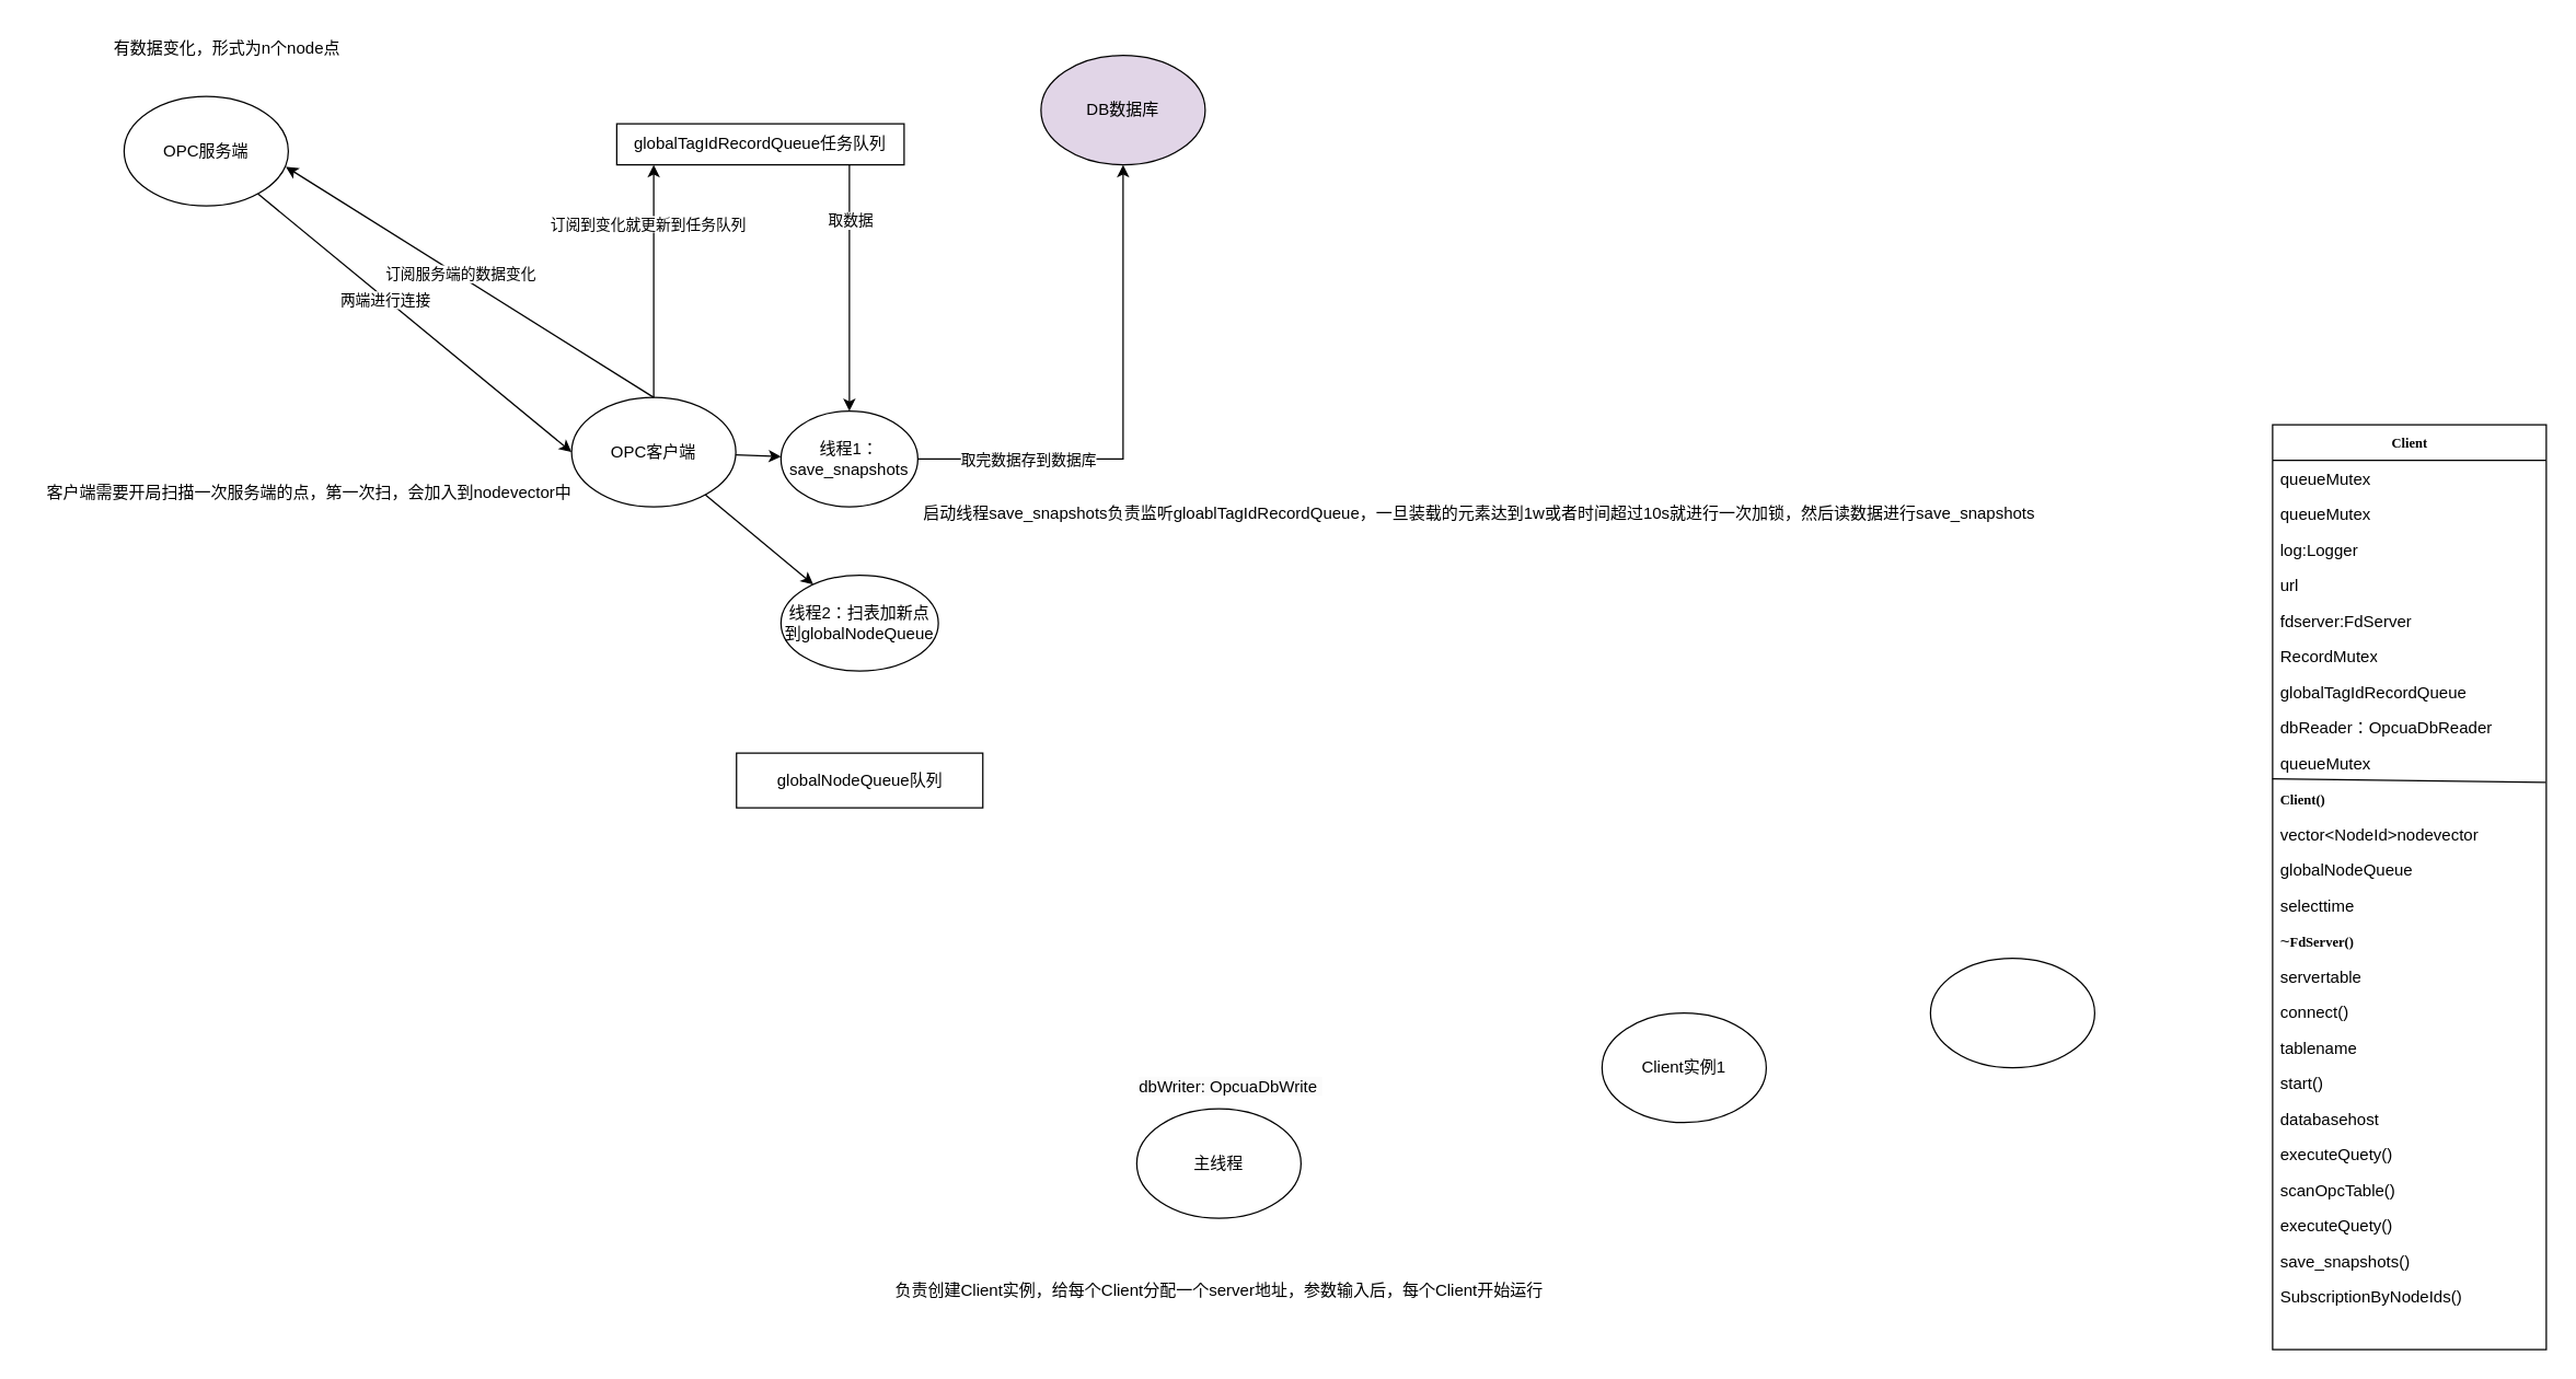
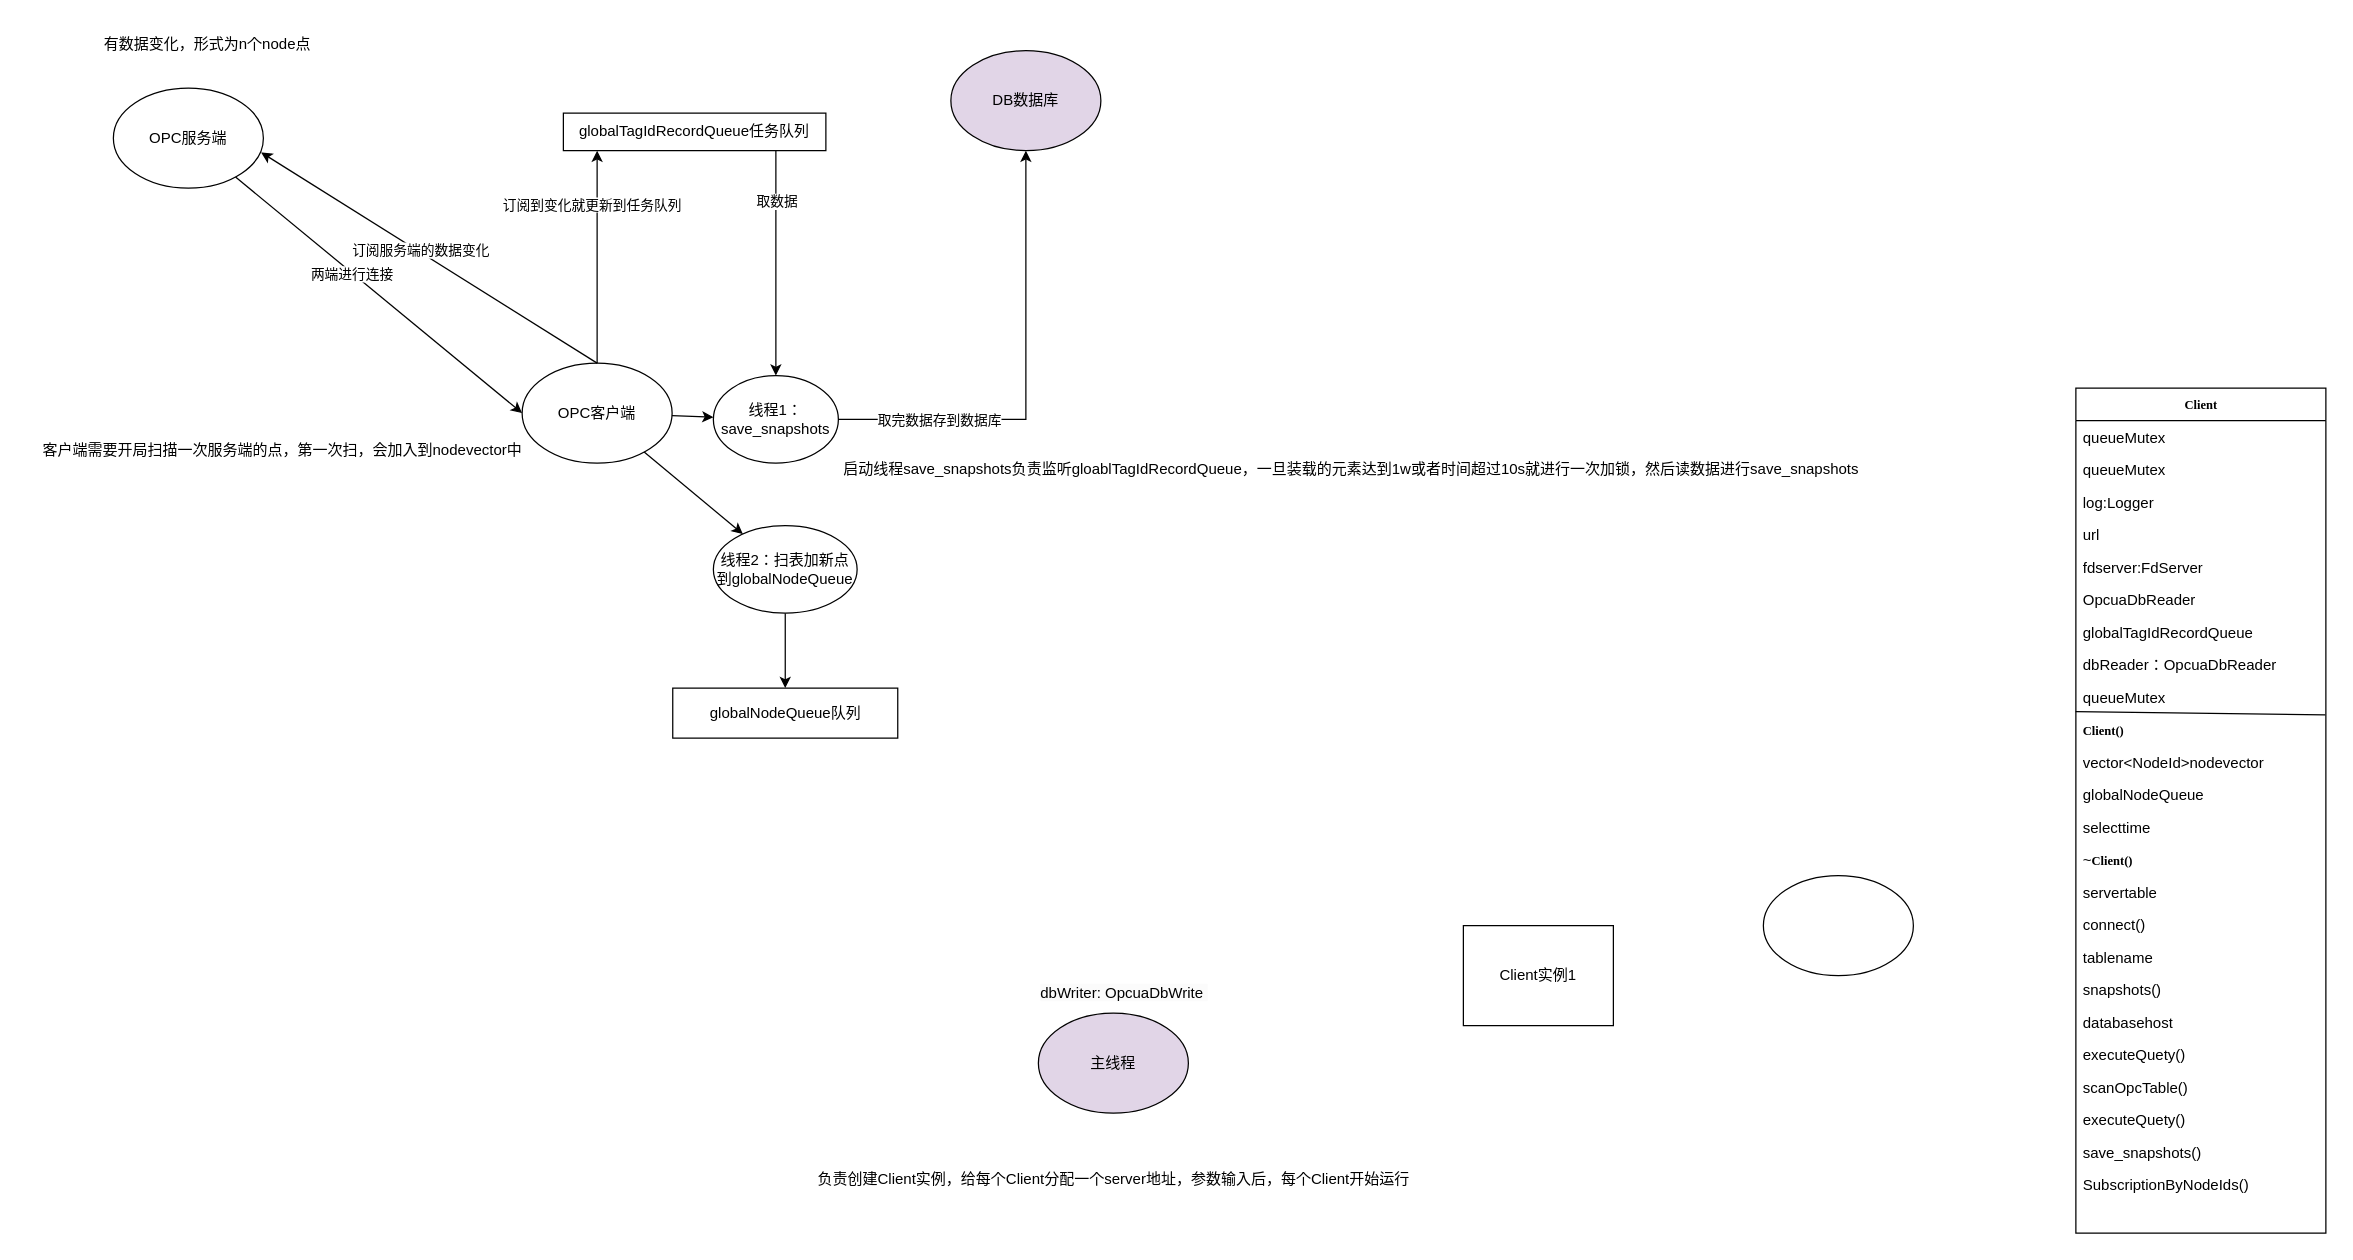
- <mxCell id="34" value="&lt;span style=&quot;text-align: center;&quot;&gt;RecordMutex&lt;/span&gt;" style="text;html=1;strokeColor=none;fillColor=none;align=left;verticalAlign=top;spacingLeft=4;spacingRight=4;whiteSpace=wrap;overflow=hidden;rotatable=0;points=[[0,0.5],[1,0.5]];portConstraint=eastwest;" vertex="1" parent="28"><mxGeometry y="156" width="200" height="26" as="geometry" /></mxCell>
+ <mxCell id="34" value="&lt;span style=&quot;text-align: center;&quot;&gt;OpcuaDbReader&lt;/span&gt;" style="text;html=1;strokeColor=none;fillColor=none;align=left;verticalAlign=top;spacingLeft=4;spacingRight=4;whiteSpace=wrap;overflow=hidden;rotatable=0;points=[[0,0.5],[1,0.5]];portConstraint=eastwest;" vertex="1" parent="28"><mxGeometry y="156" width="200" height="26" as="geometry" /></mxCell>
+ <mxCell id="14" style="edgeStyle=orthogonalEdgeStyle;rounded=0;orthogonalLoop=1;jettySize=auto;html=1;" edge="1" parent="1" source="15" target="22"><mxGeometry relative="1" as="geometry" /></mxCell>
- <mxCell id="43" value="~&lt;b style=&quot;font-family: Verdana; font-size: 10px; text-align: center; text-wrap-mode: nowrap;&quot;&gt;FdServer()&lt;/b&gt;" style="text;html=1;strokeColor=none;fillColor=none;align=left;verticalAlign=top;spacingLeft=4;spacingRight=4;whiteSpace=wrap;overflow=hidden;rotatable=0;points=[[0,0.5],[1,0.5]];portConstraint=eastwest;" vertex="1" parent="28"><mxGeometry y="364" width="200" height="26" as="geometry" /></mxCell>
+ <mxCell id="43" value="~&lt;b style=&quot;font-family: Verdana; font-size: 10px; text-align: center; text-wrap-mode: nowrap;&quot;&gt;Client()&lt;/b&gt;" style="text;html=1;strokeColor=none;fillColor=none;align=left;verticalAlign=top;spacingLeft=4;spacingRight=4;whiteSpace=wrap;overflow=hidden;rotatable=0;points=[[0,0.5],[1,0.5]];portConstraint=eastwest;" vertex="1" parent="28"><mxGeometry y="364" width="200" height="26" as="geometry" /></mxCell>
- <mxCell id="26" value="Client实例1" style="ellipse;whiteSpace=wrap;html=1;" vertex="1" parent="1"><mxGeometry x="1170" y="740" width="120" height="80" as="geometry" /></mxCell>
+ <mxCell id="26" value="Client实例1" style="whiteSpace=wrap;html=1;rounded=0;" vertex="1" parent="1"><mxGeometry x="1170" y="740" width="120" height="80" as="geometry" /></mxCell>
- <mxCell id="47" value="start()" style="text;html=1;strokeColor=none;fillColor=none;align=left;verticalAlign=top;spacingLeft=4;spacingRight=4;whiteSpace=wrap;overflow=hidden;rotatable=0;points=[[0,0.5],[1,0.5]];portConstraint=eastwest;" vertex="1" parent="28"><mxGeometry y="468" width="200" height="26" as="geometry" /></mxCell>
+ <mxCell id="47" value="snapshots()" style="text;html=1;strokeColor=none;fillColor=none;align=left;verticalAlign=top;spacingLeft=4;spacingRight=4;whiteSpace=wrap;overflow=hidden;rotatable=0;points=[[0,0.5],[1,0.5]];portConstraint=eastwest;" vertex="1" parent="28"><mxGeometry y="468" width="200" height="26" as="geometry" /></mxCell>
- <mxCell id="25" value="主线程" style="ellipse;whiteSpace=wrap;html=1;" vertex="1" parent="1"><mxGeometry x="830" y="810" width="120" height="80" as="geometry" /></mxCell>
+ <mxCell id="25" value="主线程" style="ellipse;whiteSpace=wrap;html=1;fillColor=#e1d5e7;" vertex="1" parent="1"><mxGeometry x="830" y="810" width="120" height="80" as="geometry" /></mxCell>
